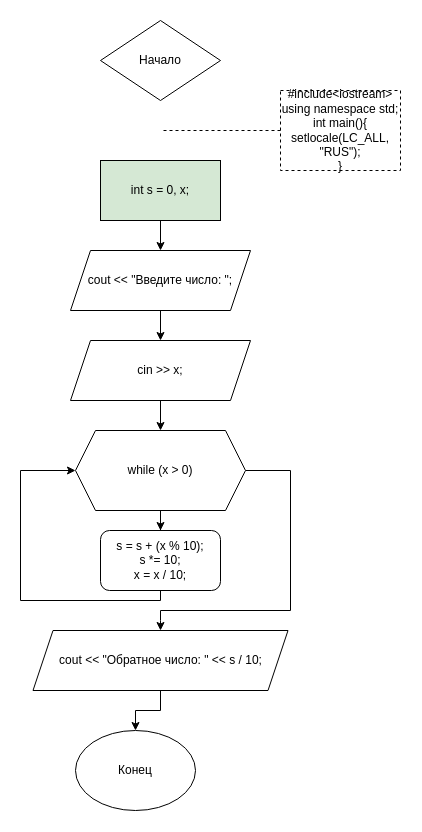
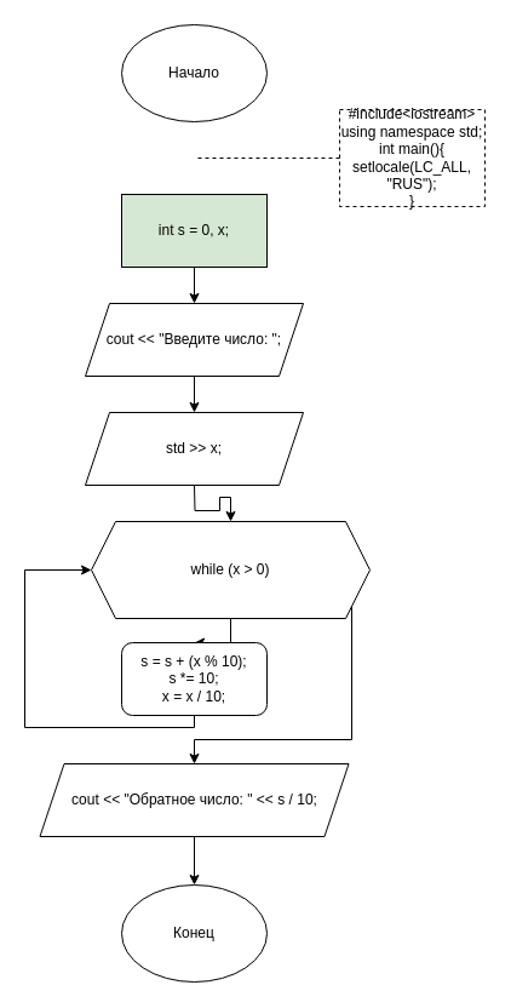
- <mxCell id="2" value="Начало" style="rhombus;whiteSpace=wrap;html=1;" vertex="1" parent="1"><mxGeometry x="100" y="20" width="120" height="80" as="geometry" /></mxCell>
+ <mxCell id="2" value="Начало" style="ellipse;whiteSpace=wrap;html=1;" vertex="1" parent="1"><mxGeometry x="100" y="20" width="120" height="80" as="geometry" /></mxCell>
- <mxCell id="18" value="&lt;span&gt;&#09;&lt;/span&gt;cin &amp;gt;&amp;gt; x;" style="shape=parallelogram;perimeter=parallelogramPerimeter;whiteSpace=wrap;html=1;fixedSize=1;" vertex="1" parent="1"><mxGeometry x="70" y="340" width="180" height="60" as="geometry" /></mxCell>
+ <mxCell id="18" value="&lt;span&gt;&#09;&lt;/span&gt;std &amp;gt;&amp;gt; x;" style="shape=parallelogram;perimeter=parallelogramPerimeter;whiteSpace=wrap;html=1;fixedSize=1;" vertex="1" parent="1"><mxGeometry x="70" y="340" width="180" height="60" as="geometry" /></mxCell>
- <mxCell id="10" value="&lt;span&gt;&#09;&lt;/span&gt;while (x &amp;gt; 0)" style="shape=hexagon;perimeter=hexagonPerimeter2;whiteSpace=wrap;html=1;fixedSize=1;" vertex="1" parent="1"><mxGeometry x="75" y="430" width="170" height="80" as="geometry" /></mxCell>
+ <mxCell id="10" value="&lt;span&gt;&#09;&lt;/span&gt;while (x &amp;gt; 0)" style="shape=hexagon;perimeter=hexagonPerimeter2;whiteSpace=wrap;html=1;fixedSize=1;" vertex="1" parent="1"><mxGeometry x="75" y="430" width="230" height="80" as="geometry" /></mxCell>
- <mxCell id="14" value="Конец" style="ellipse;whiteSpace=wrap;html=1;" vertex="1" parent="1"><mxGeometry x="75" y="730" width="120" height="80" as="geometry" /></mxCell>
+ <mxCell id="14" value="Конец" style="ellipse;whiteSpace=wrap;html=1;" vertex="1" parent="1"><mxGeometry x="100" y="730" width="120" height="80" as="geometry" /></mxCell>
